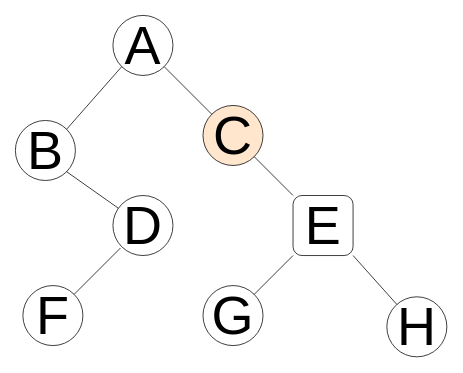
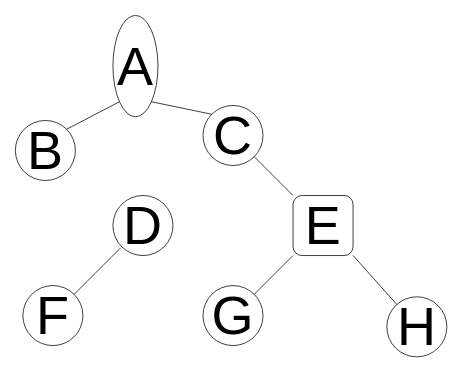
- <mxCell id="2" value="&lt;span style=&quot;font-size: 72px;&quot;&gt;A&lt;/span&gt;" style="ellipse;whiteSpace=wrap;html=1;aspect=fixed;" vertex="1" parent="1"><mxGeometry x="150" y="20" width="80" height="80" as="geometry" /></mxCell>
+ <mxCell id="2" value="&lt;span style=&quot;font-size: 72px;&quot;&gt;A&lt;/span&gt;" style="ellipse;whiteSpace=wrap;html=1;aspect=fixed;" vertex="1" parent="1"><mxGeometry x="150" y="20" width="60" height="135" as="geometry" /></mxCell>
- <mxCell id="9" value="&lt;font style=&quot;font-size: 72px;&quot;&gt;C&lt;/font&gt;" style="ellipse;whiteSpace=wrap;html=1;aspect=fixed;fillColor=#ffe6cc;" vertex="1" parent="1"><mxGeometry x="270" y="140" width="80" height="80" as="geometry" /></mxCell>
+ <mxCell id="9" value="&lt;font style=&quot;font-size: 72px;&quot;&gt;C&lt;/font&gt;" style="ellipse;whiteSpace=wrap;html=1;aspect=fixed;" vertex="1" parent="1"><mxGeometry x="270" y="140" width="80" height="80" as="geometry" /></mxCell>
- <mxCell id="7" value="" style="endArrow=none;html=1;exitX=1;exitY=1;exitDx=0;exitDy=0;" edge="1" parent="1" source="3" target="5"><mxGeometry width="50" height="50" relative="1" as="geometry"><mxPoint x="250" y="230" as="sourcePoint" /><mxPoint x="300" y="180" as="targetPoint" /></mxGeometry></mxCell>
